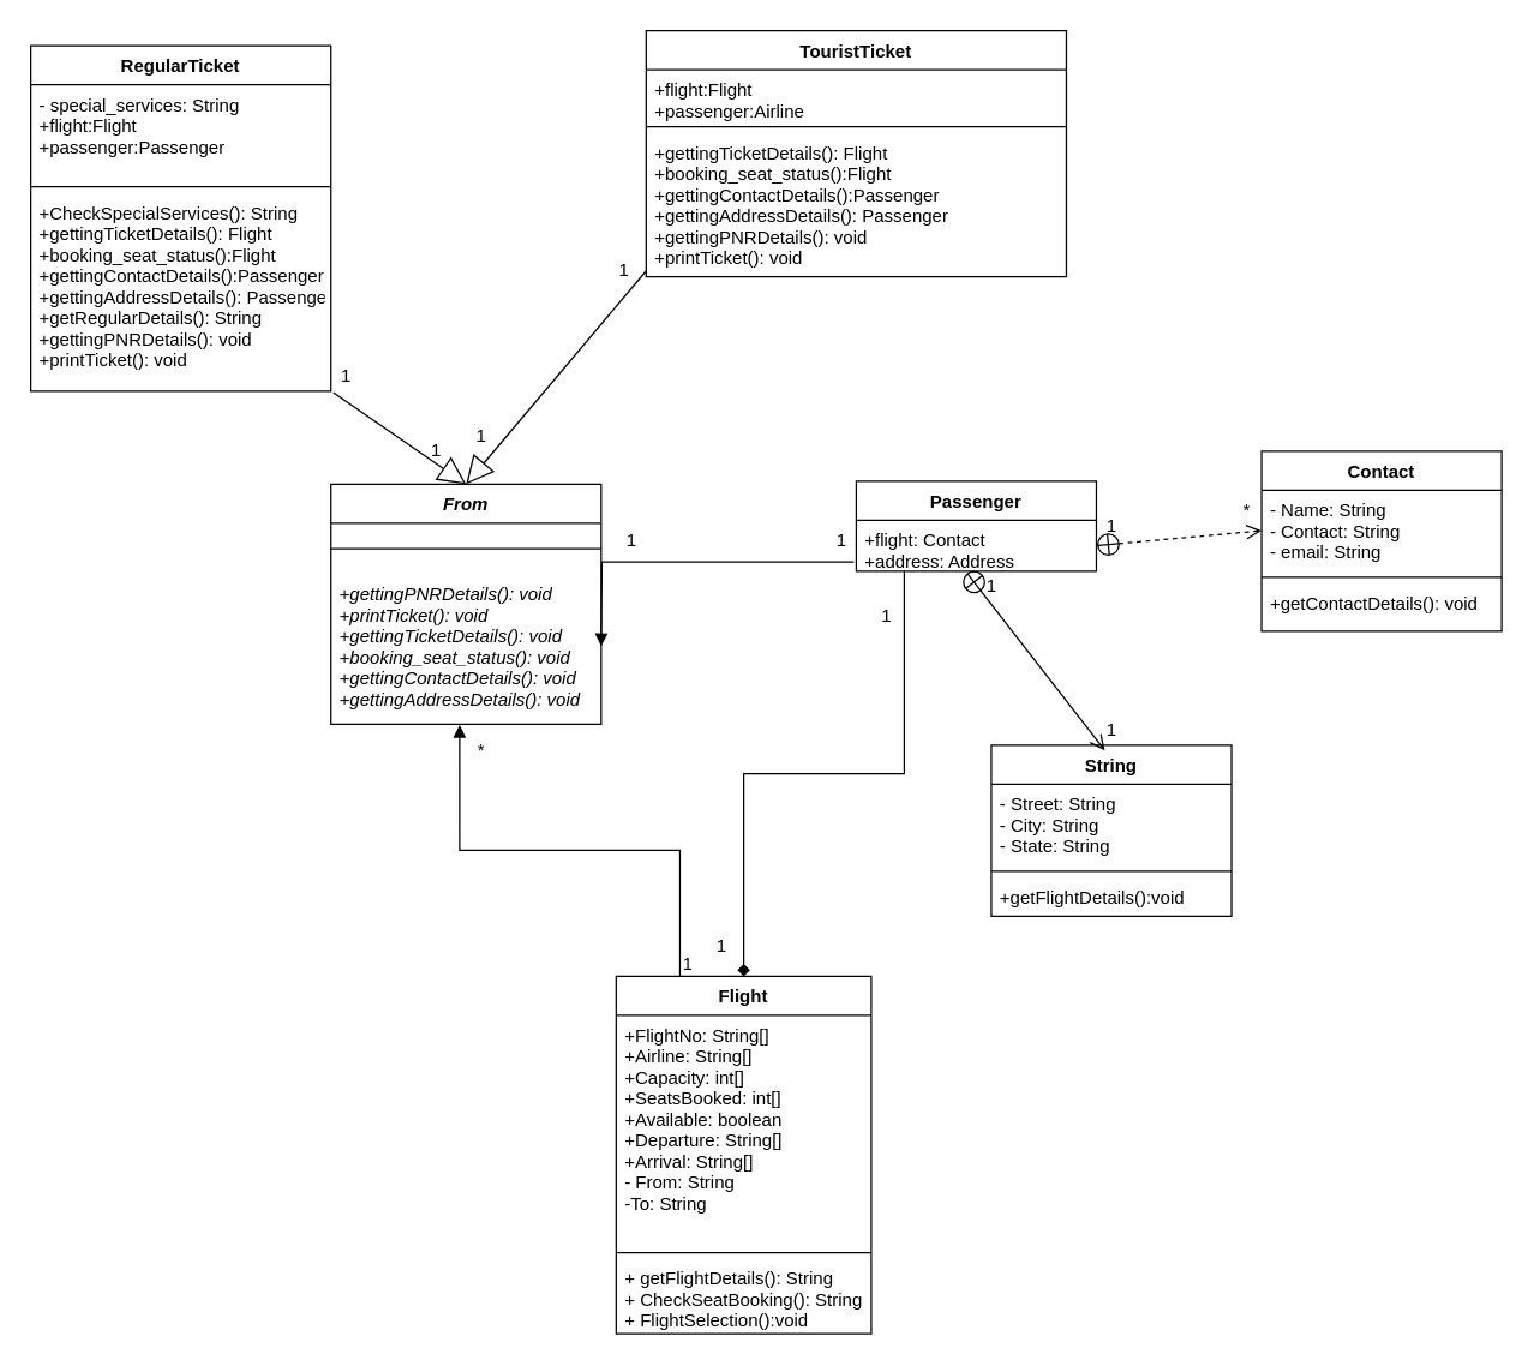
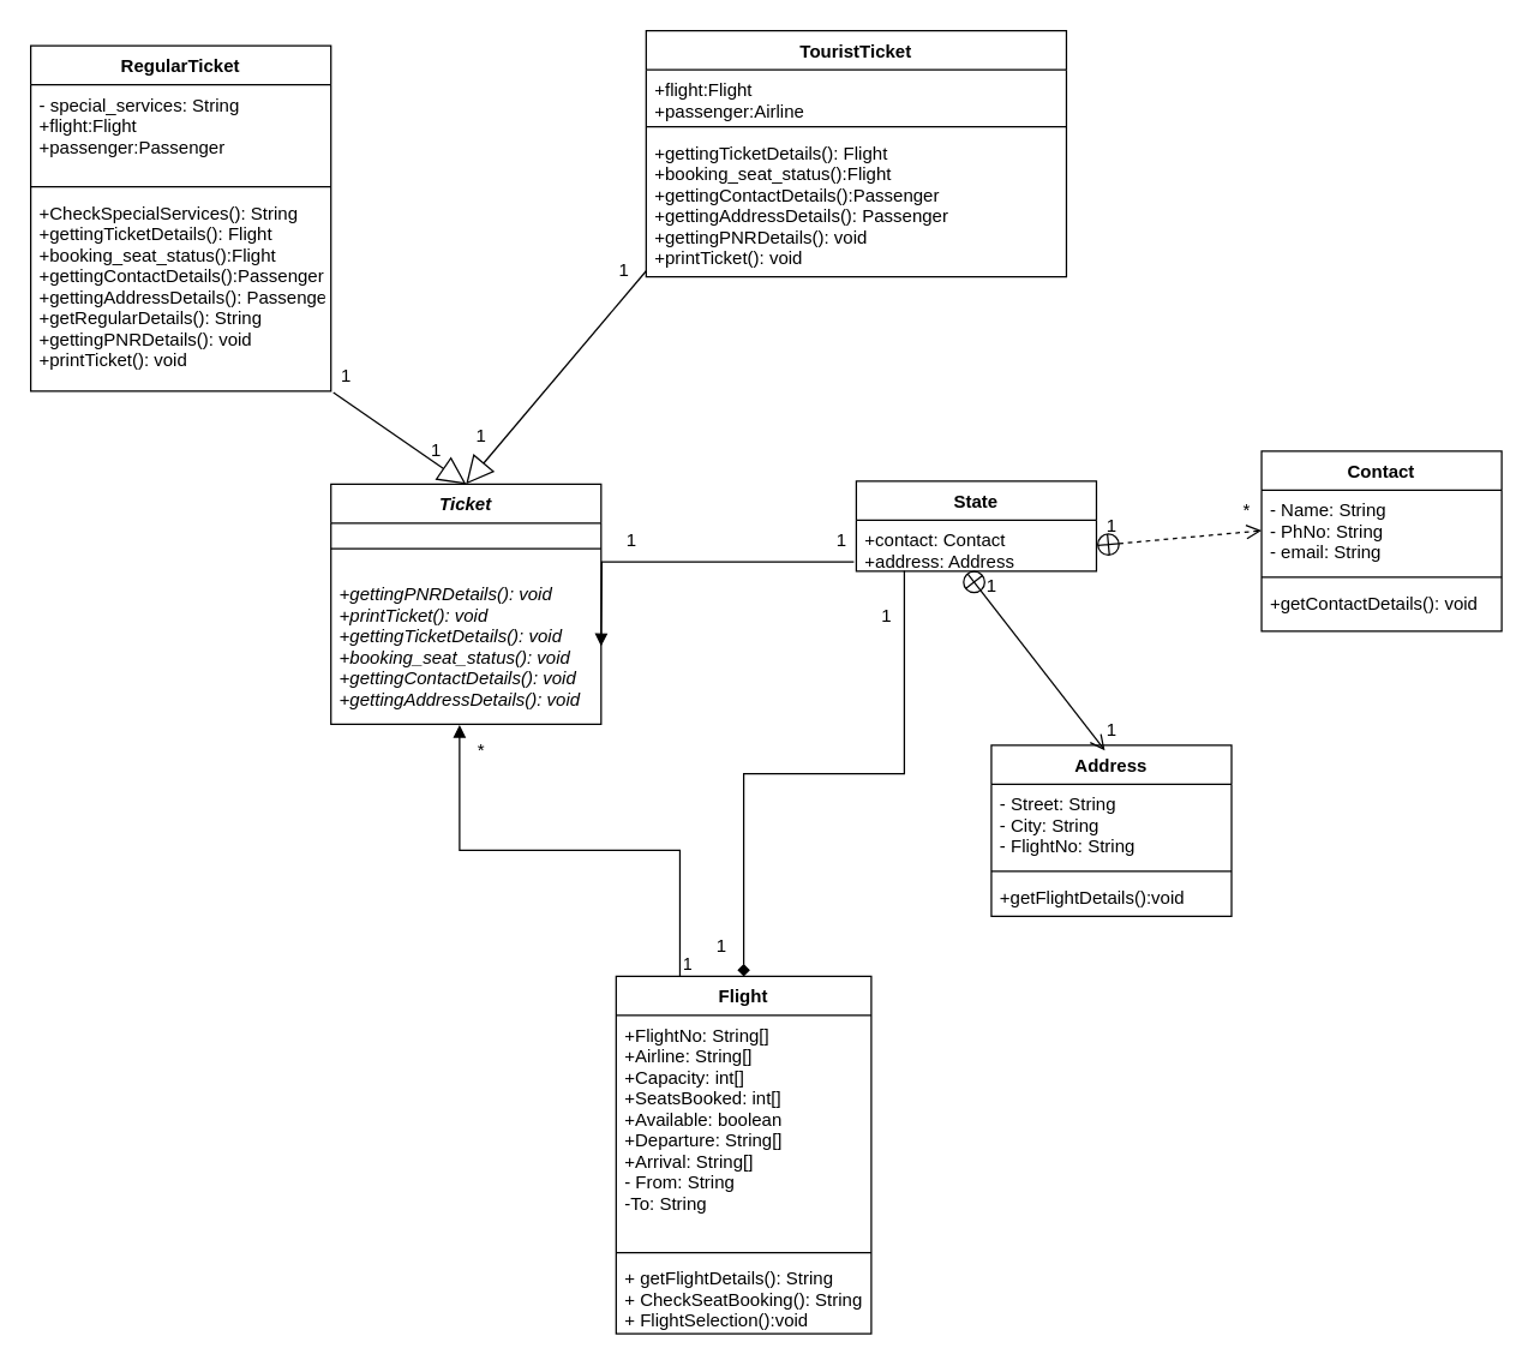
- <mxCell id="2" value="Passenger" style="swimlane;fontStyle=1;align=center;verticalAlign=top;childLayout=stackLayout;horizontal=1;startSize=26;horizontalStack=0;resizeParent=1;resizeParentMax=0;resizeLast=0;collapsible=1;marginBottom=0;" parent="1" vertex="1"><mxGeometry x="570" y="320" width="160" height="60" as="geometry" /></mxCell>
+ <mxCell id="2" value="State" style="swimlane;fontStyle=1;align=center;verticalAlign=top;childLayout=stackLayout;horizontal=1;startSize=26;horizontalStack=0;resizeParent=1;resizeParentMax=0;resizeLast=0;collapsible=1;marginBottom=0;" parent="1" vertex="1"><mxGeometry x="570" y="320" width="160" height="60" as="geometry" /></mxCell>
- <mxCell id="8" value="From" style="swimlane;fontStyle=3;align=center;verticalAlign=top;childLayout=stackLayout;horizontal=1;startSize=26;horizontalStack=0;resizeParent=1;resizeParentMax=0;resizeLast=0;collapsible=1;marginBottom=0;" parent="1" vertex="1"><mxGeometry x="220" y="322" width="180" height="160" as="geometry" /></mxCell>
+ <mxCell id="8" value="Ticket" style="swimlane;fontStyle=3;align=center;verticalAlign=top;childLayout=stackLayout;horizontal=1;startSize=26;horizontalStack=0;resizeParent=1;resizeParentMax=0;resizeLast=0;collapsible=1;marginBottom=0;" parent="1" vertex="1"><mxGeometry x="220" y="322" width="180" height="160" as="geometry" /></mxCell>
- <mxCell id="39" value="- Name: String&#10;- Contact: String&#10;- email: String " style="text;strokeColor=none;fillColor=none;align=left;verticalAlign=top;spacingLeft=4;spacingRight=4;overflow=hidden;rotatable=0;points=[[0,0.5],[1,0.5]];portConstraint=eastwest;" parent="38" vertex="1"><mxGeometry y="26" width="160" height="54" as="geometry" /></mxCell>
+ <mxCell id="39" value="- Name: String&#10;- PhNo: String&#10;- email: String " style="text;strokeColor=none;fillColor=none;align=left;verticalAlign=top;spacingLeft=4;spacingRight=4;overflow=hidden;rotatable=0;points=[[0,0.5],[1,0.5]];portConstraint=eastwest;" parent="38" vertex="1"><mxGeometry y="26" width="160" height="54" as="geometry" /></mxCell>
- <mxCell id="3" value="+flight: Contact&#10;+address: Address&#10;&#10;" style="text;strokeColor=none;fillColor=none;align=left;verticalAlign=top;spacingLeft=4;spacingRight=4;overflow=hidden;rotatable=0;points=[[0,0.5],[1,0.5]];portConstraint=eastwest;" parent="2" vertex="1"><mxGeometry y="26" width="160" height="34" as="geometry" /></mxCell>
+ <mxCell id="3" value="+contact: Contact&#10;+address: Address&#10;&#10;" style="text;strokeColor=none;fillColor=none;align=left;verticalAlign=top;spacingLeft=4;spacingRight=4;overflow=hidden;rotatable=0;points=[[0,0.5],[1,0.5]];portConstraint=eastwest;" parent="2" vertex="1"><mxGeometry y="26" width="160" height="34" as="geometry" /></mxCell>
- <mxCell id="34" value="String" style="swimlane;fontStyle=1;align=center;verticalAlign=top;childLayout=stackLayout;horizontal=1;startSize=26;horizontalStack=0;resizeParent=1;resizeParentMax=0;resizeLast=0;collapsible=1;marginBottom=0;" parent="1" vertex="1"><mxGeometry x="660" y="496" width="160" height="114" as="geometry" /></mxCell>
+ <mxCell id="34" value="Address" style="swimlane;fontStyle=1;align=center;verticalAlign=top;childLayout=stackLayout;horizontal=1;startSize=26;horizontalStack=0;resizeParent=1;resizeParentMax=0;resizeLast=0;collapsible=1;marginBottom=0;" parent="1" vertex="1"><mxGeometry x="660" y="496" width="160" height="114" as="geometry" /></mxCell>
- <mxCell id="35" value="- Street: String&#10;- City: String&#10;- State: String" style="text;strokeColor=none;fillColor=none;align=left;verticalAlign=top;spacingLeft=4;spacingRight=4;overflow=hidden;rotatable=0;points=[[0,0.5],[1,0.5]];portConstraint=eastwest;" parent="34" vertex="1"><mxGeometry y="26" width="160" height="54" as="geometry" /></mxCell>
+ <mxCell id="35" value="- Street: String&#10;- City: String&#10;- FlightNo: String" style="text;strokeColor=none;fillColor=none;align=left;verticalAlign=top;spacingLeft=4;spacingRight=4;overflow=hidden;rotatable=0;points=[[0,0.5],[1,0.5]];portConstraint=eastwest;" parent="34" vertex="1"><mxGeometry y="26" width="160" height="54" as="geometry" /></mxCell>
